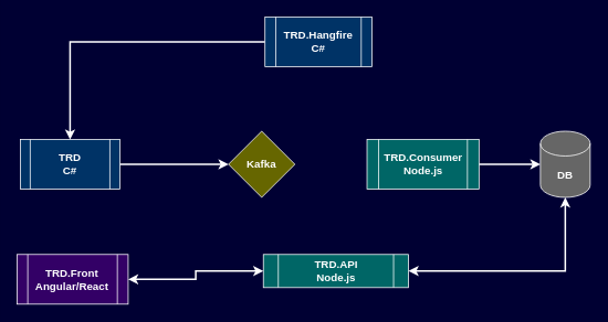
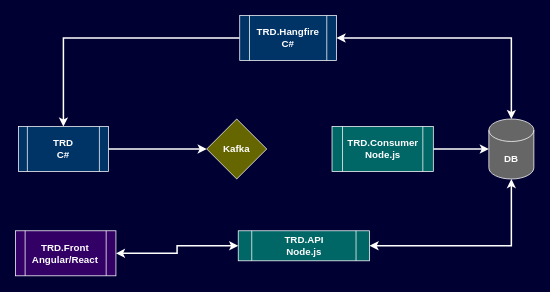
+ <mxCell id="8" style="edgeStyle=orthogonalEdgeStyle;rounded=0;orthogonalLoop=1;jettySize=auto;html=1;strokeColor=#FFFFFF;strokeWidth=2;fontFamily=Helvetica;fontSize=13;fontColor=#FFFFFF;startArrow=classic;startFill=1;" edge="1" parent="1" source="10" target="11"><mxGeometry relative="1" as="geometry" /></mxCell>
